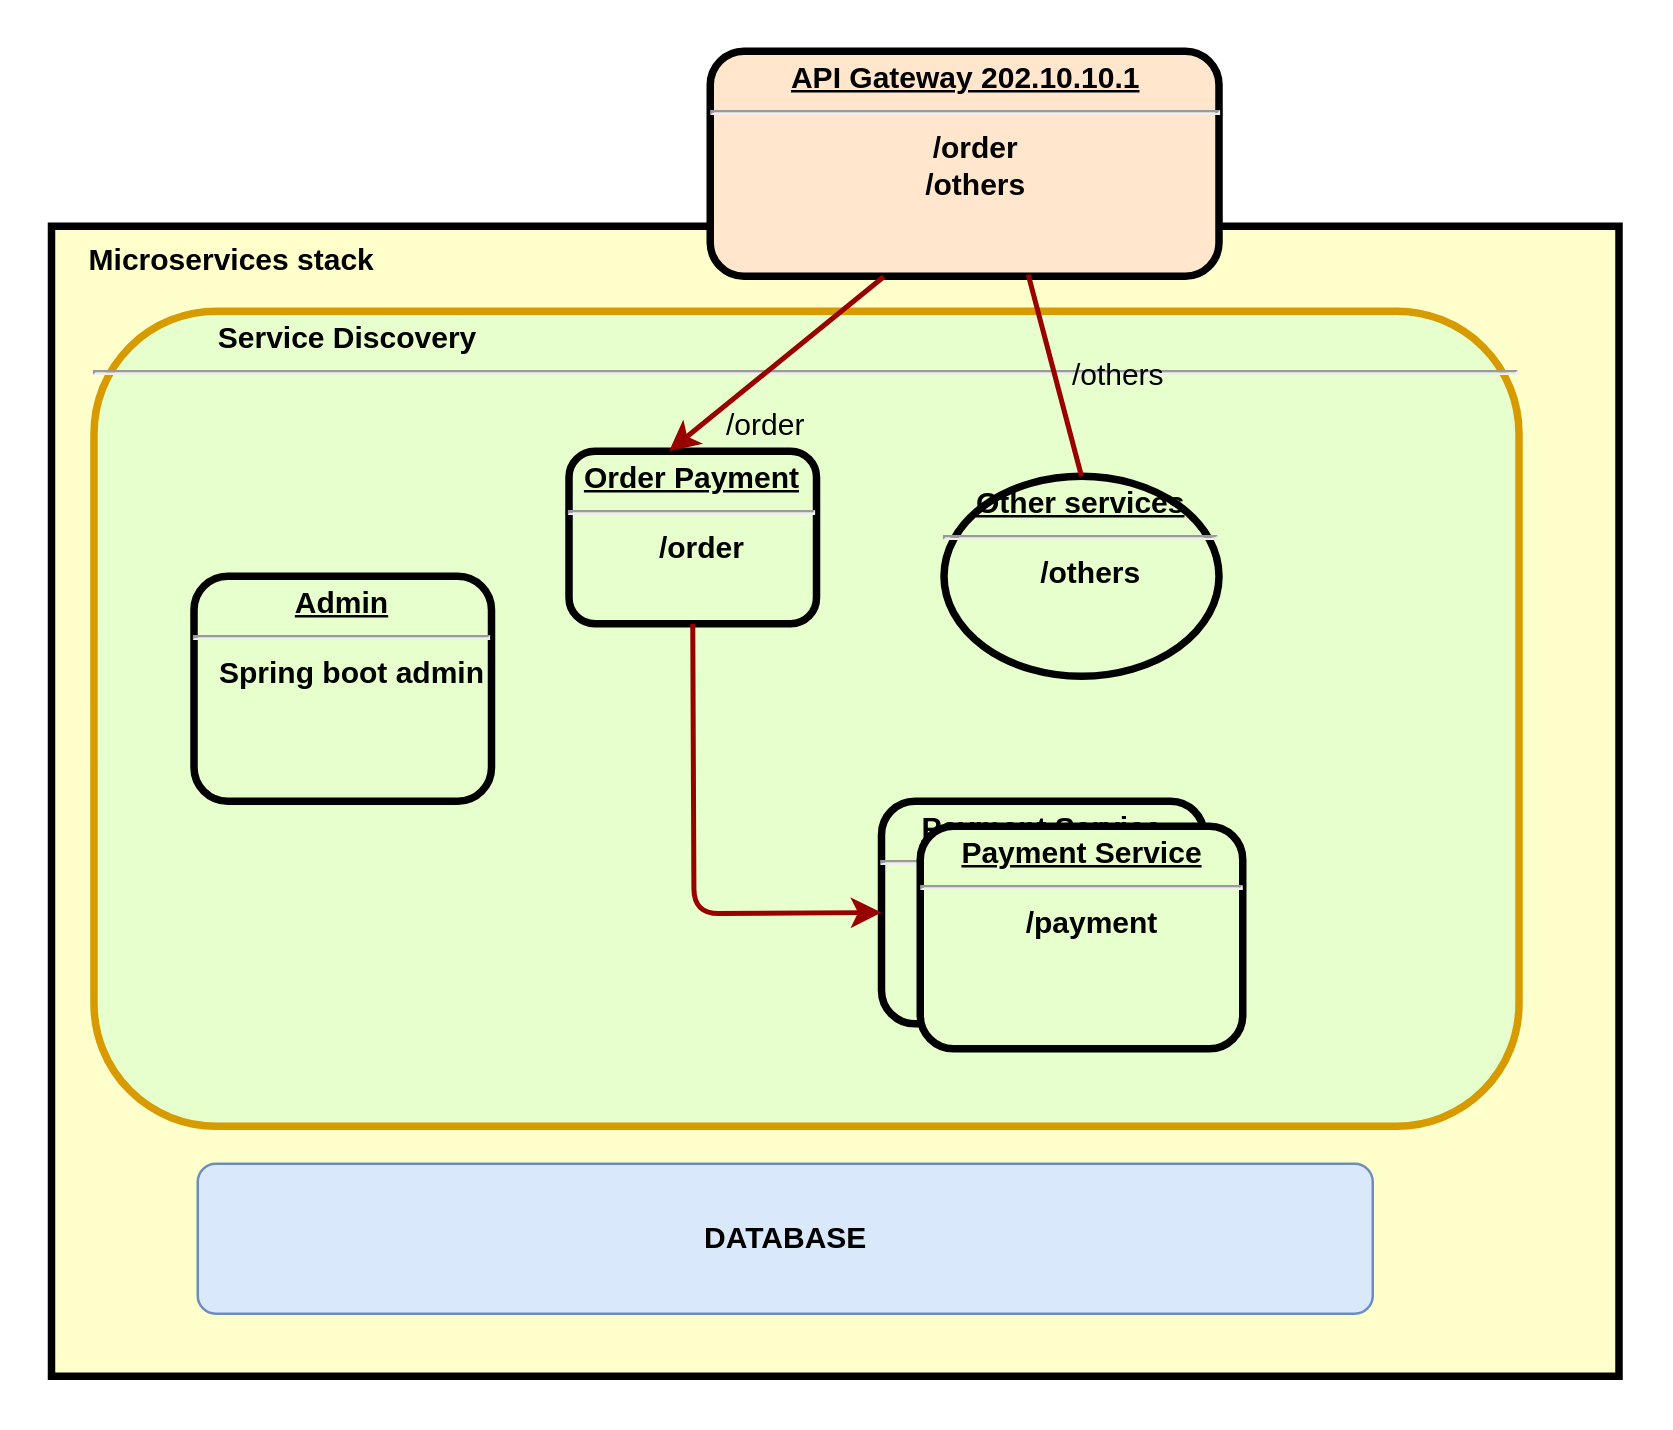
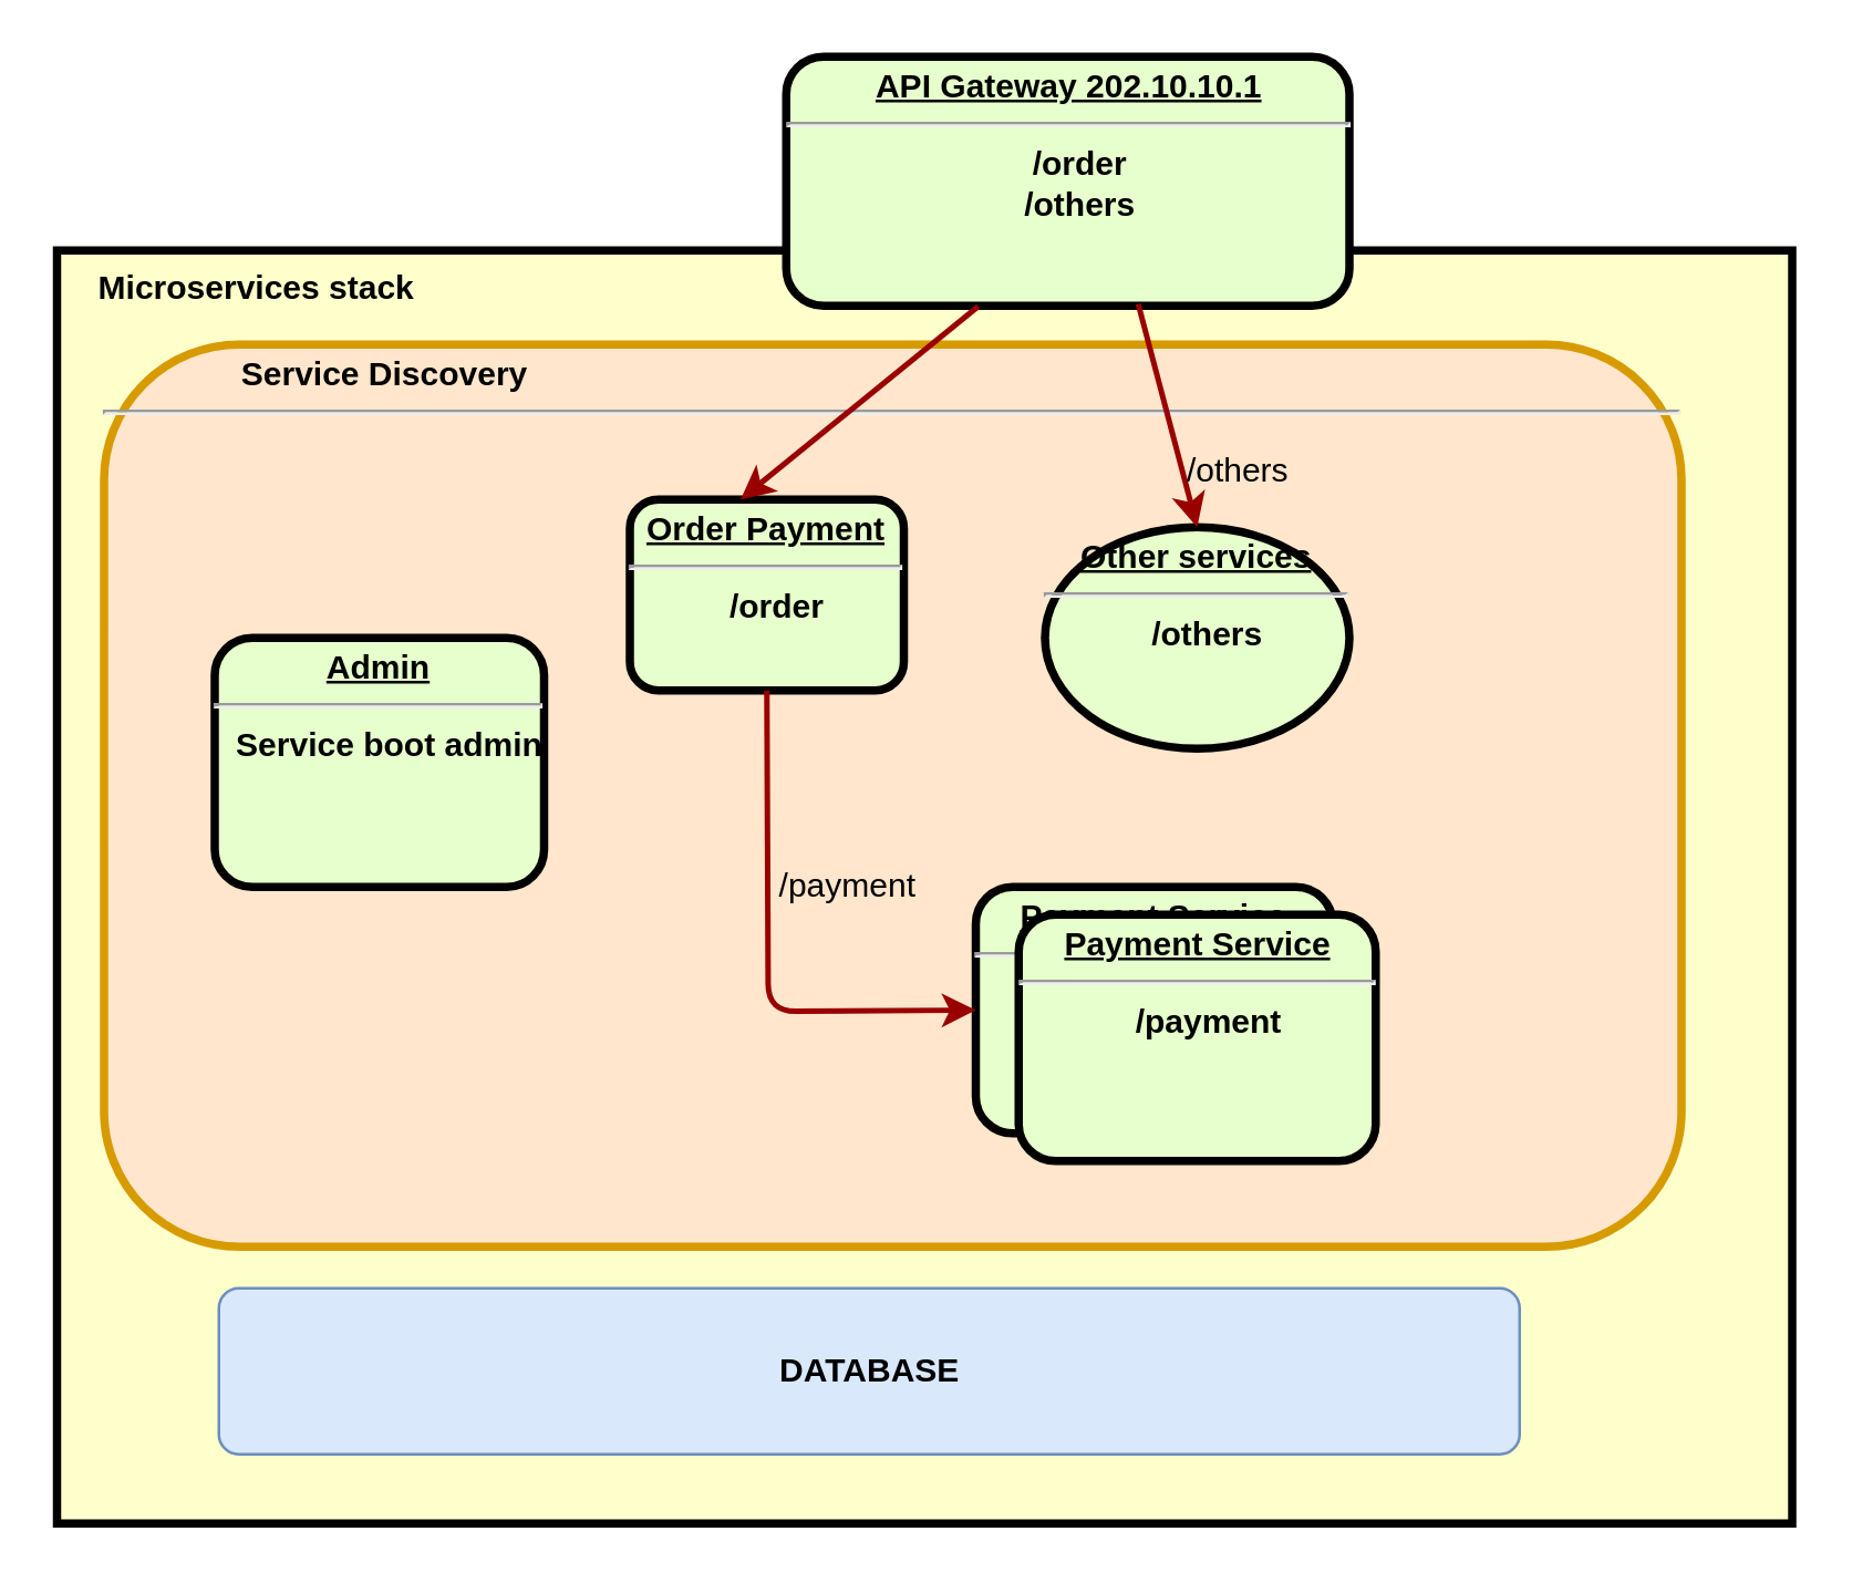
- <mxCell id="4" value="&lt;p style=&quot;margin: 0px ; margin-top: 4px ; text-align: center ; text-decoration: underline&quot;&gt;&lt;strong&gt;API Gateway 202.10.10.1&lt;/strong&gt;&lt;/p&gt;&lt;hr&gt;&lt;p style=&quot;margin: 0px ; margin-left: 8px&quot;&gt;/order&lt;/p&gt;&lt;p style=&quot;margin: 0px ; margin-left: 8px&quot;&gt;/others&lt;/p&gt;" style="verticalAlign=middle;align=center;overflow=fill;fontSize=12;fontFamily=Helvetica;html=1;rounded=1;fontStyle=1;strokeWidth=3;fillColor=#ffe6cc;" parent="1" vertex="1"><mxGeometry x="283.5" y="20" width="203.5" height="90" as="geometry" /></mxCell>
+ <mxCell id="4" value="&lt;p style=&quot;margin: 0px ; margin-top: 4px ; text-align: center ; text-decoration: underline&quot;&gt;&lt;strong&gt;API Gateway 202.10.10.1&lt;/strong&gt;&lt;/p&gt;&lt;hr&gt;&lt;p style=&quot;margin: 0px ; margin-left: 8px&quot;&gt;/order&lt;/p&gt;&lt;p style=&quot;margin: 0px ; margin-left: 8px&quot;&gt;/others&lt;/p&gt;" style="verticalAlign=middle;align=center;overflow=fill;fontSize=12;fontFamily=Helvetica;html=1;rounded=1;fontStyle=1;strokeWidth=3;fillColor=#E6FFCC" parent="1" vertex="1"><mxGeometry x="283.5" y="20" width="203.5" height="90" as="geometry" /></mxCell>
- <mxCell id="15" value="/others" style="text;html=1;strokeColor=none;fillColor=none;align=center;verticalAlign=middle;whiteSpace=wrap;rounded=0;" vertex="1" parent="1"><mxGeometry x="427" y="140" width="40" height="20" as="geometry" /></mxCell>
+ <mxCell id="15" value="/others" style="text;html=1;strokeColor=none;fillColor=none;align=center;verticalAlign=middle;whiteSpace=wrap;rounded=0;" vertex="1" parent="1"><mxGeometry x="427" y="160" width="40" height="20" as="geometry" /></mxCell>
- <mxCell id="14" value="/order" style="text;html=1;strokeColor=none;fillColor=none;align=center;verticalAlign=middle;whiteSpace=wrap;rounded=0;" vertex="1" parent="1"><mxGeometry x="286" y="160" width="40" height="20" as="geometry" /></mxCell>
- <mxCell id="10" value="" style="edgeStyle=none;noEdgeStyle=1;strokeColor=#990000;strokeWidth=2;exitX=0.625;exitY=0.993;exitDx=0;exitDy=0;exitPerimeter=0;entryX=0.5;entryY=0;entryDx=0;entryDy=0;endArrow=none;" edge="1" parent="1" source="4" target="9"><mxGeometry width="100" height="100" relative="1" as="geometry"><mxPoint x="230.5" y="320" as="sourcePoint" /><mxPoint x="337.41" y="194.78" as="targetPoint" /><Array as="points" /></mxGeometry></mxCell>
+ <mxCell id="10" value="" style="edgeStyle=none;noEdgeStyle=1;strokeColor=#990000;strokeWidth=2;exitX=0.625;exitY=0.993;exitDx=0;exitDy=0;exitPerimeter=0;entryX=0.5;entryY=0;entryDx=0;entryDy=0;" edge="1" parent="1" source="4" target="9"><mxGeometry width="100" height="100" relative="1" as="geometry"><mxPoint x="230.5" y="320" as="sourcePoint" /><mxPoint x="337.41" y="194.78" as="targetPoint" /><Array as="points" /></mxGeometry></mxCell>
- <mxCell id="5" value="&lt;p style=&quot;margin: 0px ; margin-top: 4px ; text-align: center ; text-decoration: underline&quot;&gt;&lt;strong&gt;Admin&lt;/strong&gt;&lt;/p&gt;&lt;hr&gt;&lt;p style=&quot;margin: 0px ; margin-left: 8px&quot;&gt;&lt;span&gt;Spring boot admin&lt;/span&gt;&lt;/p&gt;" style="verticalAlign=middle;align=center;overflow=fill;fontSize=12;fontFamily=Helvetica;html=1;rounded=1;fontStyle=1;strokeWidth=3;fillColor=#E6FFCC" parent="1" vertex="1"><mxGeometry x="77" y="230" width="119" height="90" as="geometry" /></mxCell>
+ <mxCell id="5" value="&lt;p style=&quot;margin: 0px ; margin-top: 4px ; text-align: center ; text-decoration: underline&quot;&gt;&lt;strong&gt;Admin&lt;/strong&gt;&lt;/p&gt;&lt;hr&gt;&lt;p style=&quot;margin: 0px ; margin-left: 8px&quot;&gt;&lt;span&gt;Service boot admin&lt;/span&gt;&lt;/p&gt;" style="verticalAlign=middle;align=center;overflow=fill;fontSize=12;fontFamily=Helvetica;html=1;rounded=1;fontStyle=1;strokeWidth=3;fillColor=#E6FFCC" parent="1" vertex="1"><mxGeometry x="77" y="230" width="119" height="90" as="geometry" /></mxCell>
- <mxCell id="3" value="&lt;p style=&quot;text-align: left ; margin: 4px 0px 0px&quot;&gt;&amp;nbsp; &amp;nbsp; &amp;nbsp; &amp;nbsp; &amp;nbsp; &amp;nbsp; &amp;nbsp; &amp;nbsp;Service Discovery&lt;/p&gt;&lt;hr&gt;&lt;p style=&quot;margin: 0px ; margin-left: 8px&quot;&gt;&lt;br&gt;&lt;/p&gt;" style="verticalAlign=middle;align=center;overflow=fill;fontSize=12;fontFamily=Helvetica;html=1;rounded=1;fontStyle=1;strokeWidth=3;fillColor=#e6ffcc;strokeColor=#d79b00;" parent="1" vertex="1"><mxGeometry x="37" y="124" width="570" height="326" as="geometry" /></mxCell>
+ <mxCell id="3" value="&lt;p style=&quot;text-align: left ; margin: 4px 0px 0px&quot;&gt;&amp;nbsp; &amp;nbsp; &amp;nbsp; &amp;nbsp; &amp;nbsp; &amp;nbsp; &amp;nbsp; &amp;nbsp;Service Discovery&lt;/p&gt;&lt;hr&gt;&lt;p style=&quot;margin: 0px ; margin-left: 8px&quot;&gt;&lt;br&gt;&lt;/p&gt;" style="verticalAlign=middle;align=center;overflow=fill;fontSize=12;fontFamily=Helvetica;html=1;rounded=1;fontStyle=1;strokeWidth=3;fillColor=#ffe6cc;strokeColor=#d79b00;" parent="1" vertex="1"><mxGeometry x="37" y="124" width="570" height="326" as="geometry" /></mxCell>
+ <mxCell id="13" value="/payment" style="text;html=1;strokeColor=none;fillColor=none;align=center;verticalAlign=middle;whiteSpace=wrap;rounded=0;" vertex="1" parent="1"><mxGeometry x="286" y="310" width="40" height="20" as="geometry" /></mxCell>
